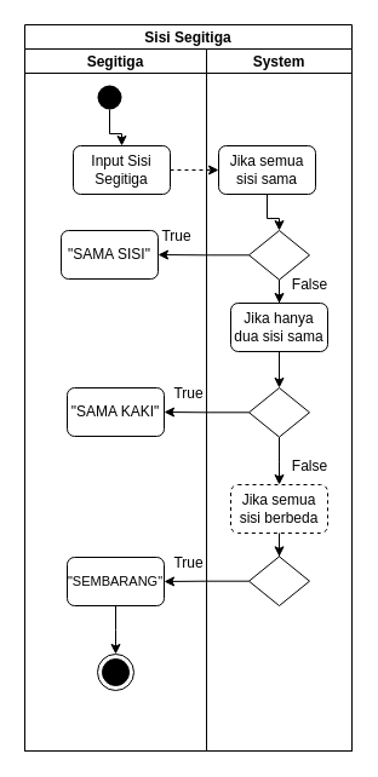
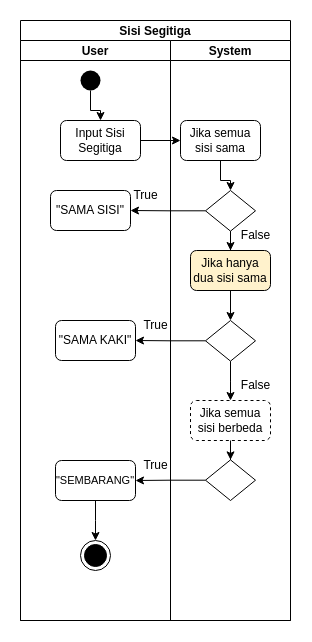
- <mxCell id="3" value="Segitiga" style="swimlane;startSize=20;" vertex="1" parent="2"><mxGeometry y="20" width="150" height="580" as="geometry"><mxRectangle y="20" width="40" height="460" as="alternateBounds" /></mxGeometry></mxCell>
+ <mxCell id="3" value="User" style="swimlane;startSize=20;" vertex="1" parent="2"><mxGeometry y="20" width="150" height="580" as="geometry"><mxRectangle y="20" width="40" height="460" as="alternateBounds" /></mxGeometry></mxCell>
- <mxCell id="28" style="edgeStyle=orthogonalEdgeStyle;rounded=0;orthogonalLoop=1;jettySize=auto;html=1;entryX=0;entryY=0.5;entryDx=0;entryDy=0;fontSize=11;dashed=1;" edge="1" parent="2" source="6" target="18"><mxGeometry relative="1" as="geometry" /></mxCell>
+ <mxCell id="28" style="edgeStyle=orthogonalEdgeStyle;rounded=0;orthogonalLoop=1;jettySize=auto;html=1;entryX=0;entryY=0.5;entryDx=0;entryDy=0;fontSize=11;" edge="1" parent="2" source="6" target="18"><mxGeometry relative="1" as="geometry" /></mxCell>
- <mxCell id="20" value="Jika hanya dua sisi sama" style="rounded=1;whiteSpace=wrap;html=1;" vertex="1" parent="14"><mxGeometry x="20" y="210" width="80" height="40" as="geometry" /></mxCell>
+ <mxCell id="20" value="Jika hanya dua sisi sama" style="rounded=1;whiteSpace=wrap;html=1;fillColor=#fff2cc;" vertex="1" parent="14"><mxGeometry x="20" y="210" width="80" height="40" as="geometry" /></mxCell>
